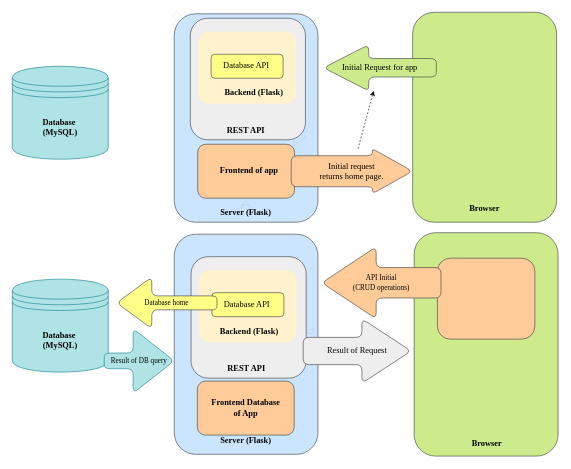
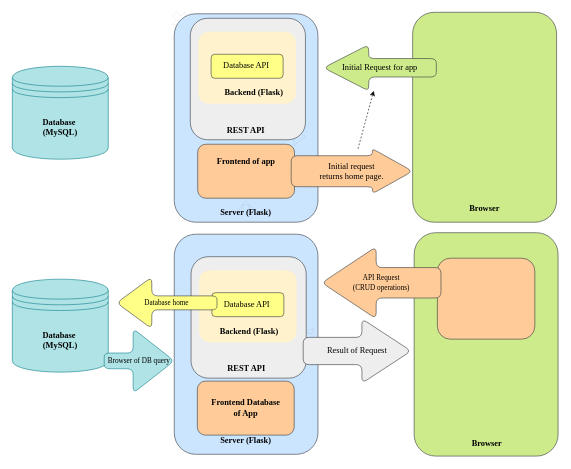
- <mxCell id="22" value="&lt;b&gt;Frontend of app&lt;/b&gt;" style="text;html=1;strokeColor=none;fillColor=none;align=center;verticalAlign=middle;whiteSpace=wrap;rounded=0;fontFamily=Verdana;fontSize=14;fontColor=#000000;" parent="1" vertex="1"><mxGeometry x="355.06" y="270" width="120" height="30" as="geometry" /></mxCell>
+ <mxCell id="22" value="&lt;b&gt;Frontend of app&lt;/b&gt;" style="text;html=1;strokeColor=none;fillColor=none;align=center;verticalAlign=middle;whiteSpace=wrap;rounded=0;fontFamily=Verdana;fontSize=14;fontColor=#000000;" parent="1" vertex="1"><mxGeometry x="350.06" y="255" width="120" height="30" as="geometry" /></mxCell>
- <mxCell id="28" value="&lt;font color=&quot;#000000&quot;&gt;&lt;font style=&quot;font-size: 12px;&quot;&gt;API Initial&lt;br&gt;(CRUD operations)&lt;/font&gt;&lt;br&gt;&lt;/font&gt;" style="shape=singleArrow;whiteSpace=wrap;html=1;arrowWidth=0.423;arrowSize=0.456;fontSize=14;fontFamily=Verdana;fillColor=#ffcc99;strokeColor=#36393d;rounded=1;direction=west;" parent="1" vertex="1"><mxGeometry x="536" y="411" width="198.75" height="120" as="geometry" /></mxCell>
+ <mxCell id="28" value="&lt;font color=&quot;#000000&quot;&gt;&lt;font style=&quot;font-size: 12px;&quot;&gt;API Request&lt;br&gt;(CRUD operations)&lt;/font&gt;&lt;br&gt;&lt;/font&gt;" style="shape=singleArrow;whiteSpace=wrap;html=1;arrowWidth=0.423;arrowSize=0.456;fontSize=14;fontFamily=Verdana;fillColor=#ffcc99;strokeColor=#36393d;rounded=1;direction=west;" parent="1" vertex="1"><mxGeometry x="536" y="411" width="198.75" height="120" as="geometry" /></mxCell>
- <mxCell id="29" value="&lt;font color=&quot;#000000&quot;&gt;&lt;font style=&quot;font-size: 12px;&quot;&gt;Result of DB query&lt;/font&gt;&lt;br&gt;&lt;/font&gt;" style="shape=singleArrow;whiteSpace=wrap;html=1;arrowWidth=0.244;arrowSize=0.587;fontSize=14;fontFamily=Verdana;fillColor=#b0e3e6;strokeColor=#0e8088;rounded=1;direction=east;" parent="1" vertex="1"><mxGeometry x="173.25" y="547.5" width="116.75" height="107.5" as="geometry" /></mxCell>
+ <mxCell id="29" value="&lt;font color=&quot;#000000&quot;&gt;&lt;font style=&quot;font-size: 12px;&quot;&gt;Browser of DB query&lt;/font&gt;&lt;br&gt;&lt;/font&gt;" style="shape=singleArrow;whiteSpace=wrap;html=1;arrowWidth=0.244;arrowSize=0.587;fontSize=14;fontFamily=Verdana;fillColor=#b0e3e6;strokeColor=#0e8088;rounded=1;direction=east;" parent="1" vertex="1"><mxGeometry x="173.25" y="547.5" width="116.75" height="107.5" as="geometry" /></mxCell>
